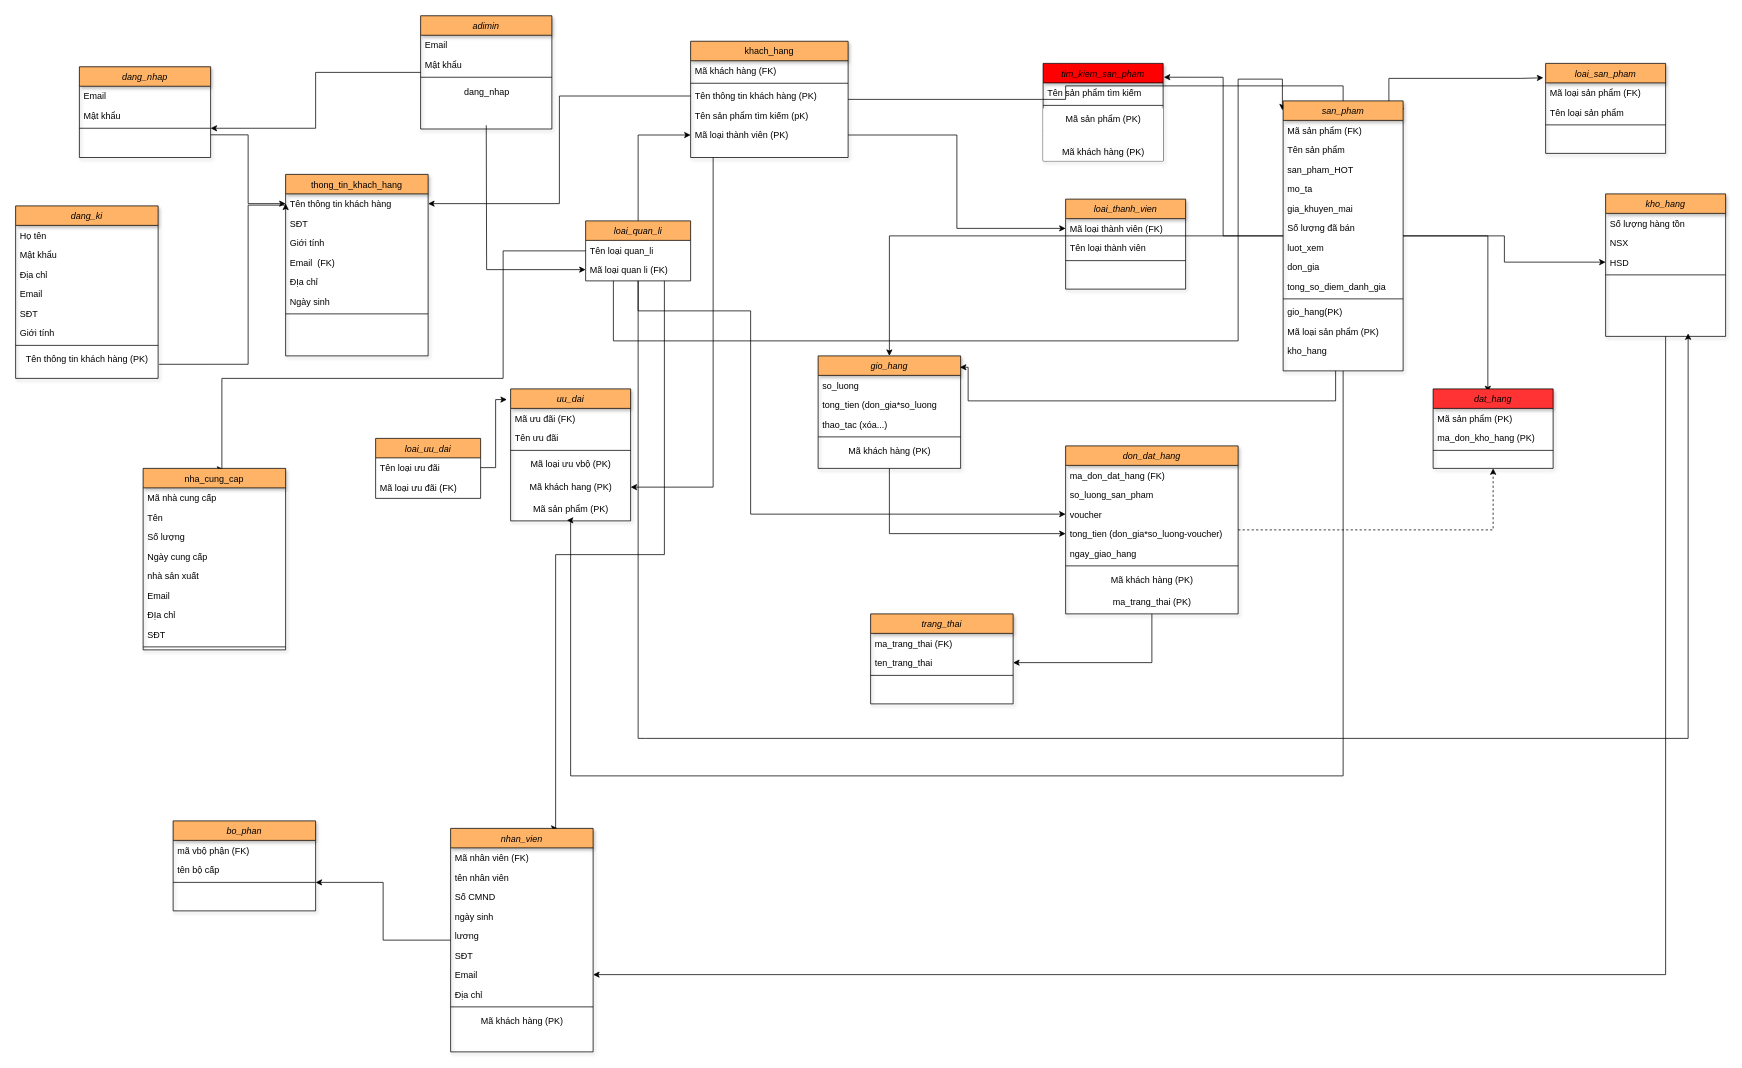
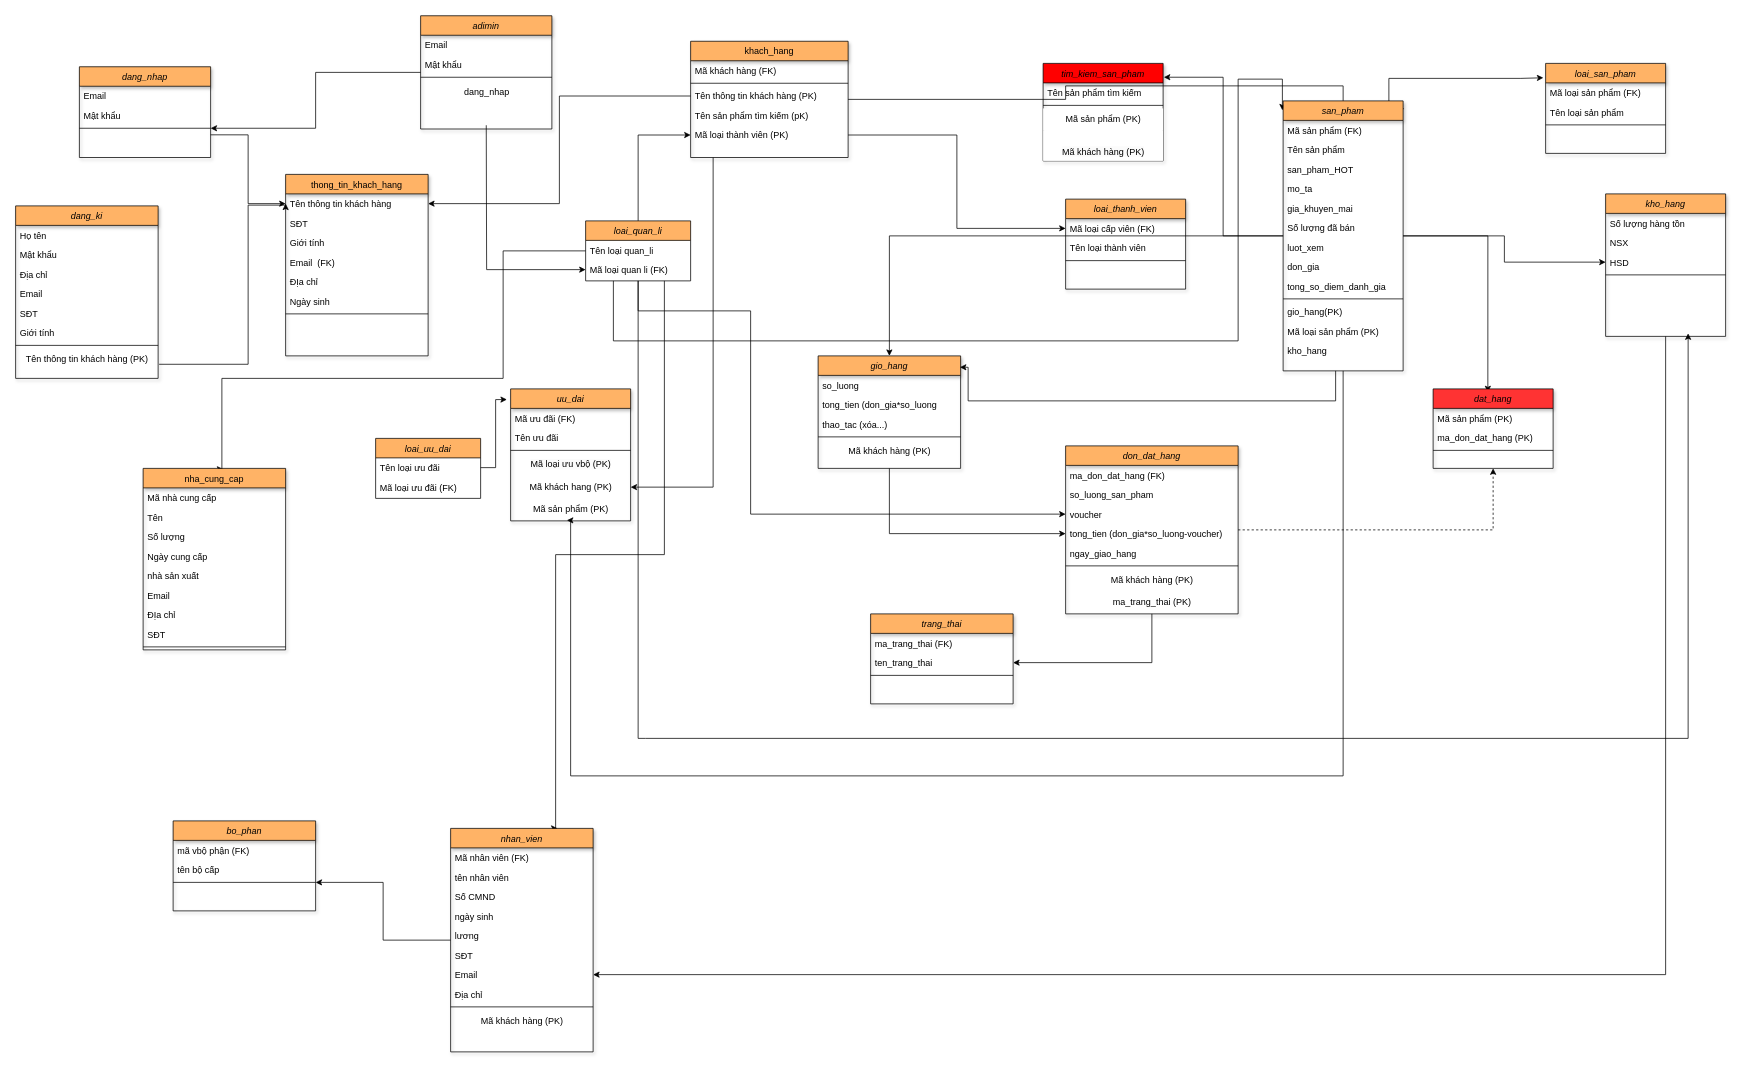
- <mxCell id="30" value="Mã loại thành viên (FK)" style="text;align=left;verticalAlign=top;spacingLeft=4;spacingRight=4;overflow=hidden;rotatable=0;points=[[0,0.5],[1,0.5]];portConstraint=eastwest;" vertex="1" parent="29"><mxGeometry y="26" width="160" height="26" as="geometry" /></mxCell>
+ <mxCell id="30" value="Mã loại cấp viên (FK)" style="text;align=left;verticalAlign=top;spacingLeft=4;spacingRight=4;overflow=hidden;rotatable=0;points=[[0,0.5],[1,0.5]];portConstraint=eastwest;" vertex="1" parent="29"><mxGeometry y="26" width="160" height="26" as="geometry" /></mxCell>
- <mxCell id="82" value="ma_don_kho_hang (PK)" style="text;align=left;verticalAlign=top;spacingLeft=4;spacingRight=4;overflow=hidden;rotatable=0;points=[[0,0.5],[1,0.5]];portConstraint=eastwest;rounded=0;shadow=0;html=0;" vertex="1" parent="80"><mxGeometry y="52" width="160" height="26" as="geometry" /></mxCell>
+ <mxCell id="82" value="ma_don_dat_hang (PK)" style="text;align=left;verticalAlign=top;spacingLeft=4;spacingRight=4;overflow=hidden;rotatable=0;points=[[0,0.5],[1,0.5]];portConstraint=eastwest;rounded=0;shadow=0;html=0;" vertex="1" parent="80"><mxGeometry y="52" width="160" height="26" as="geometry" /></mxCell>
